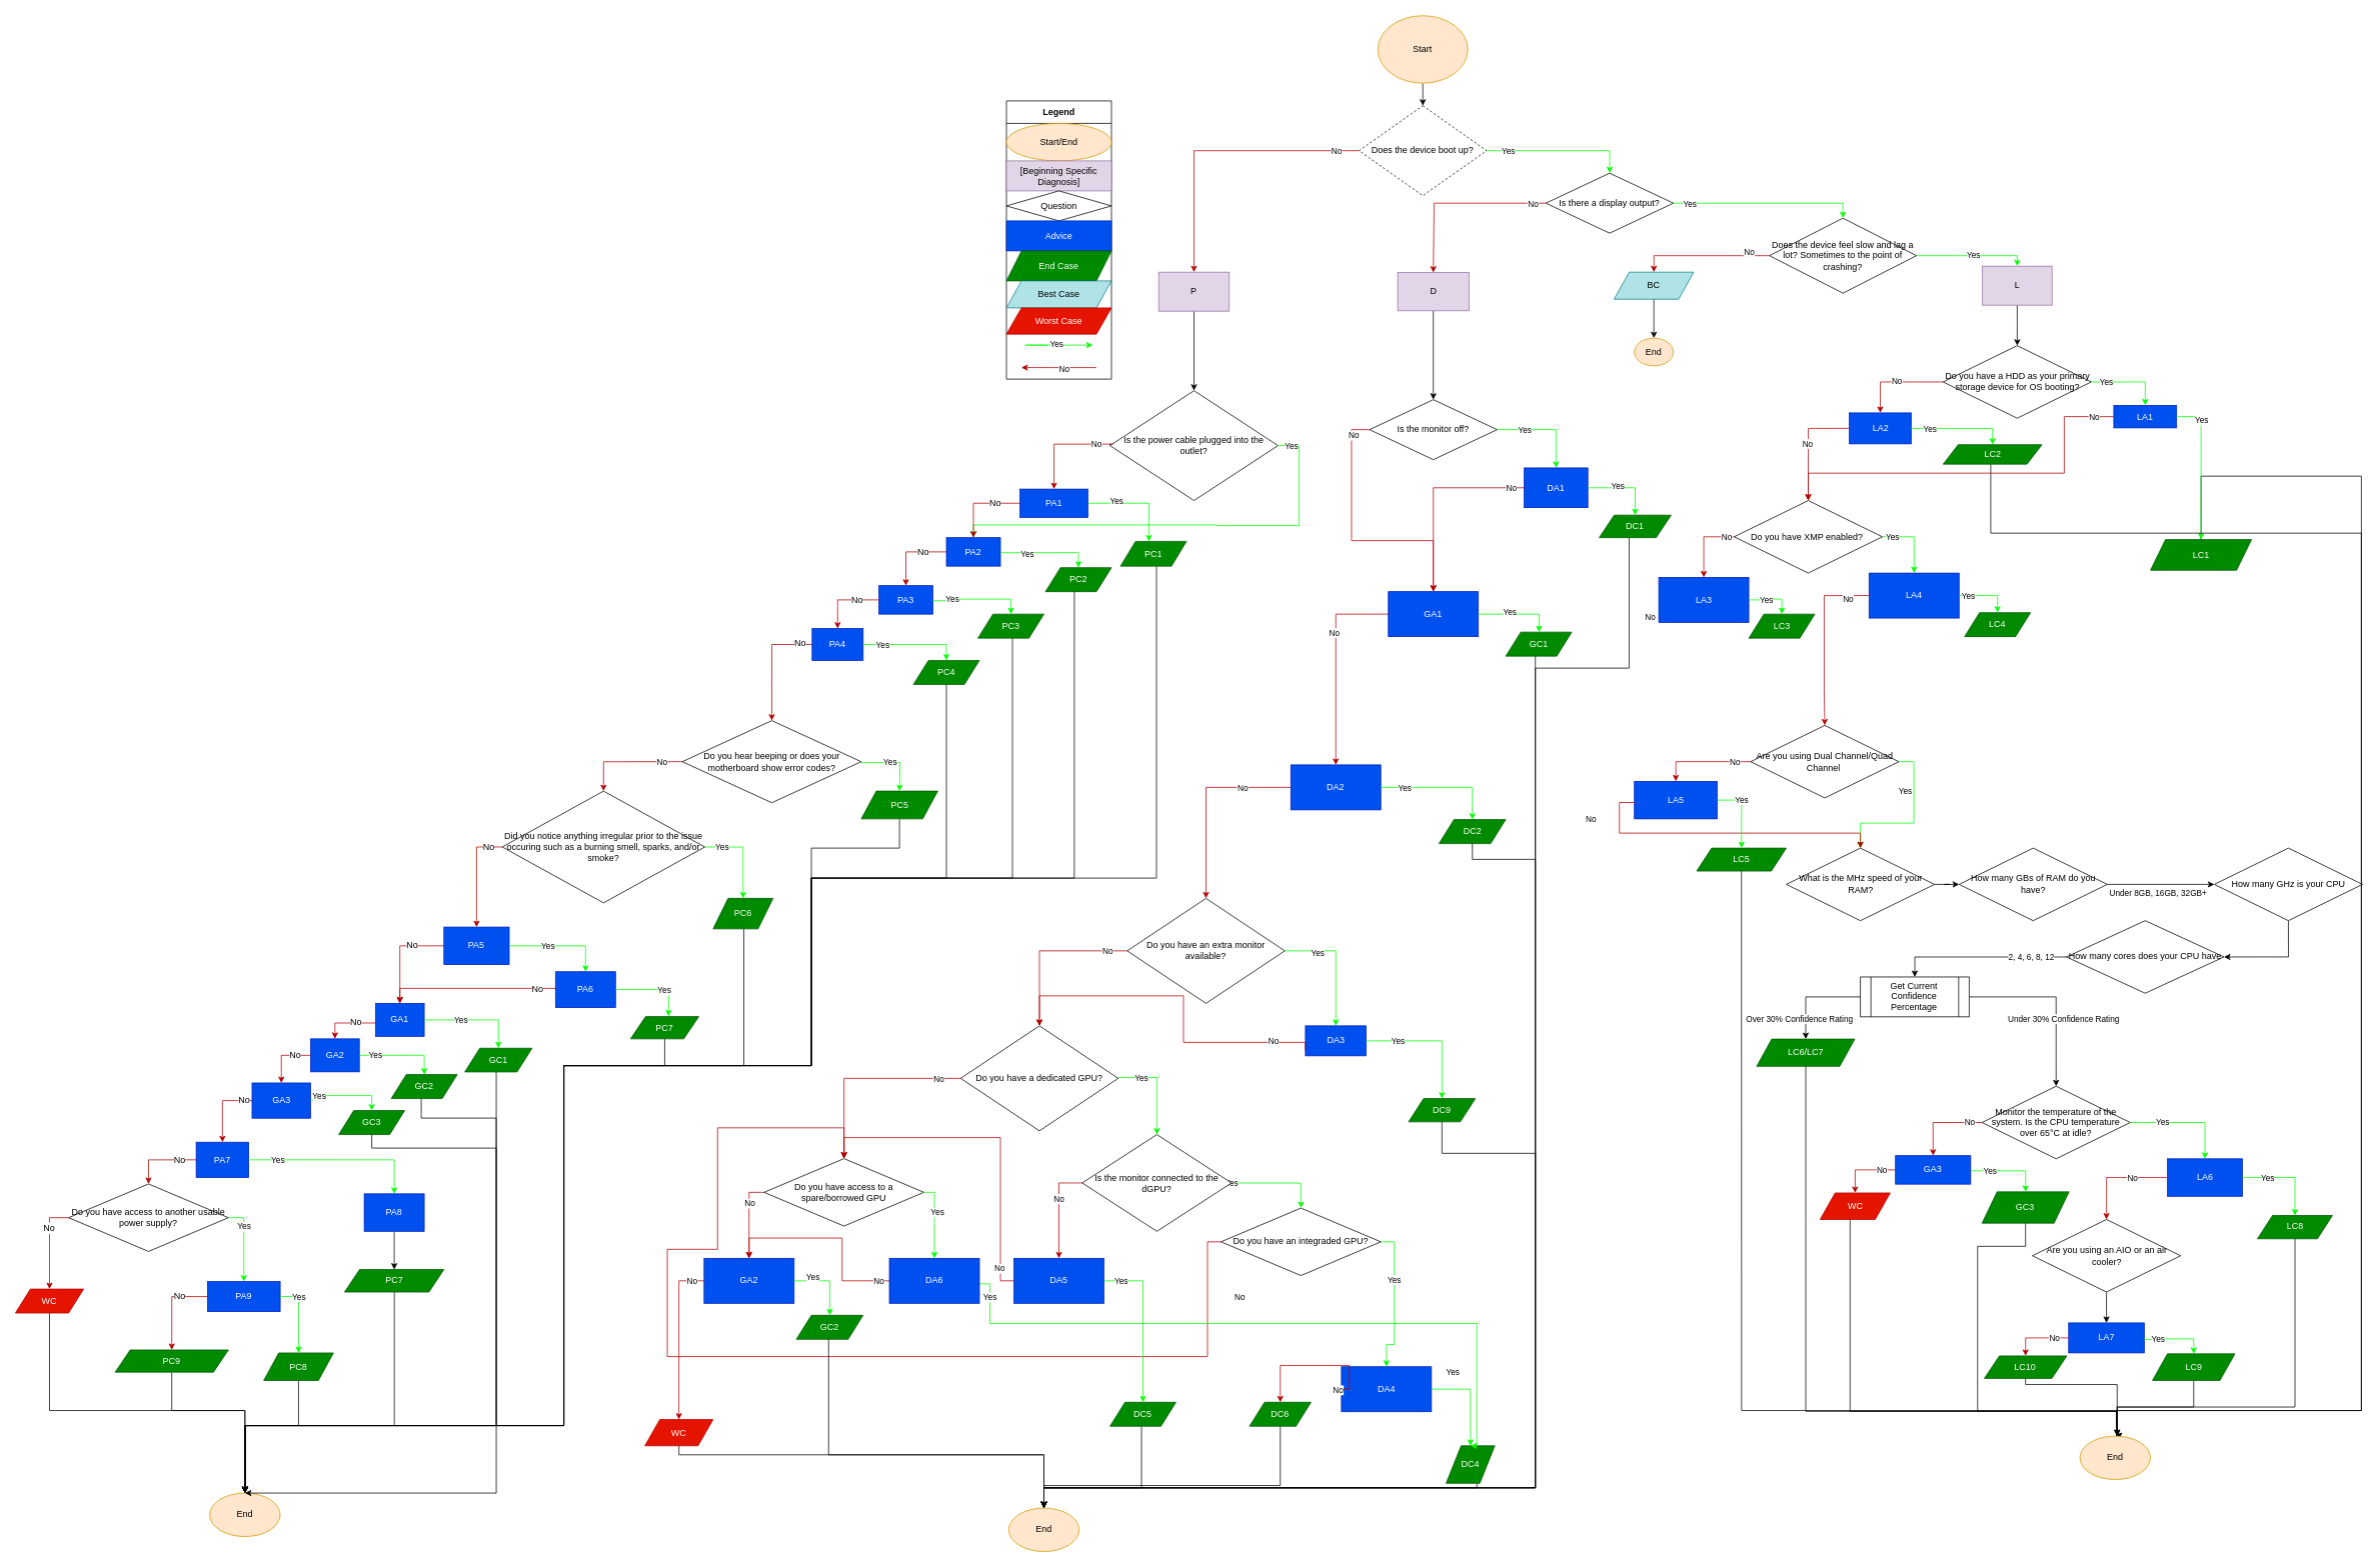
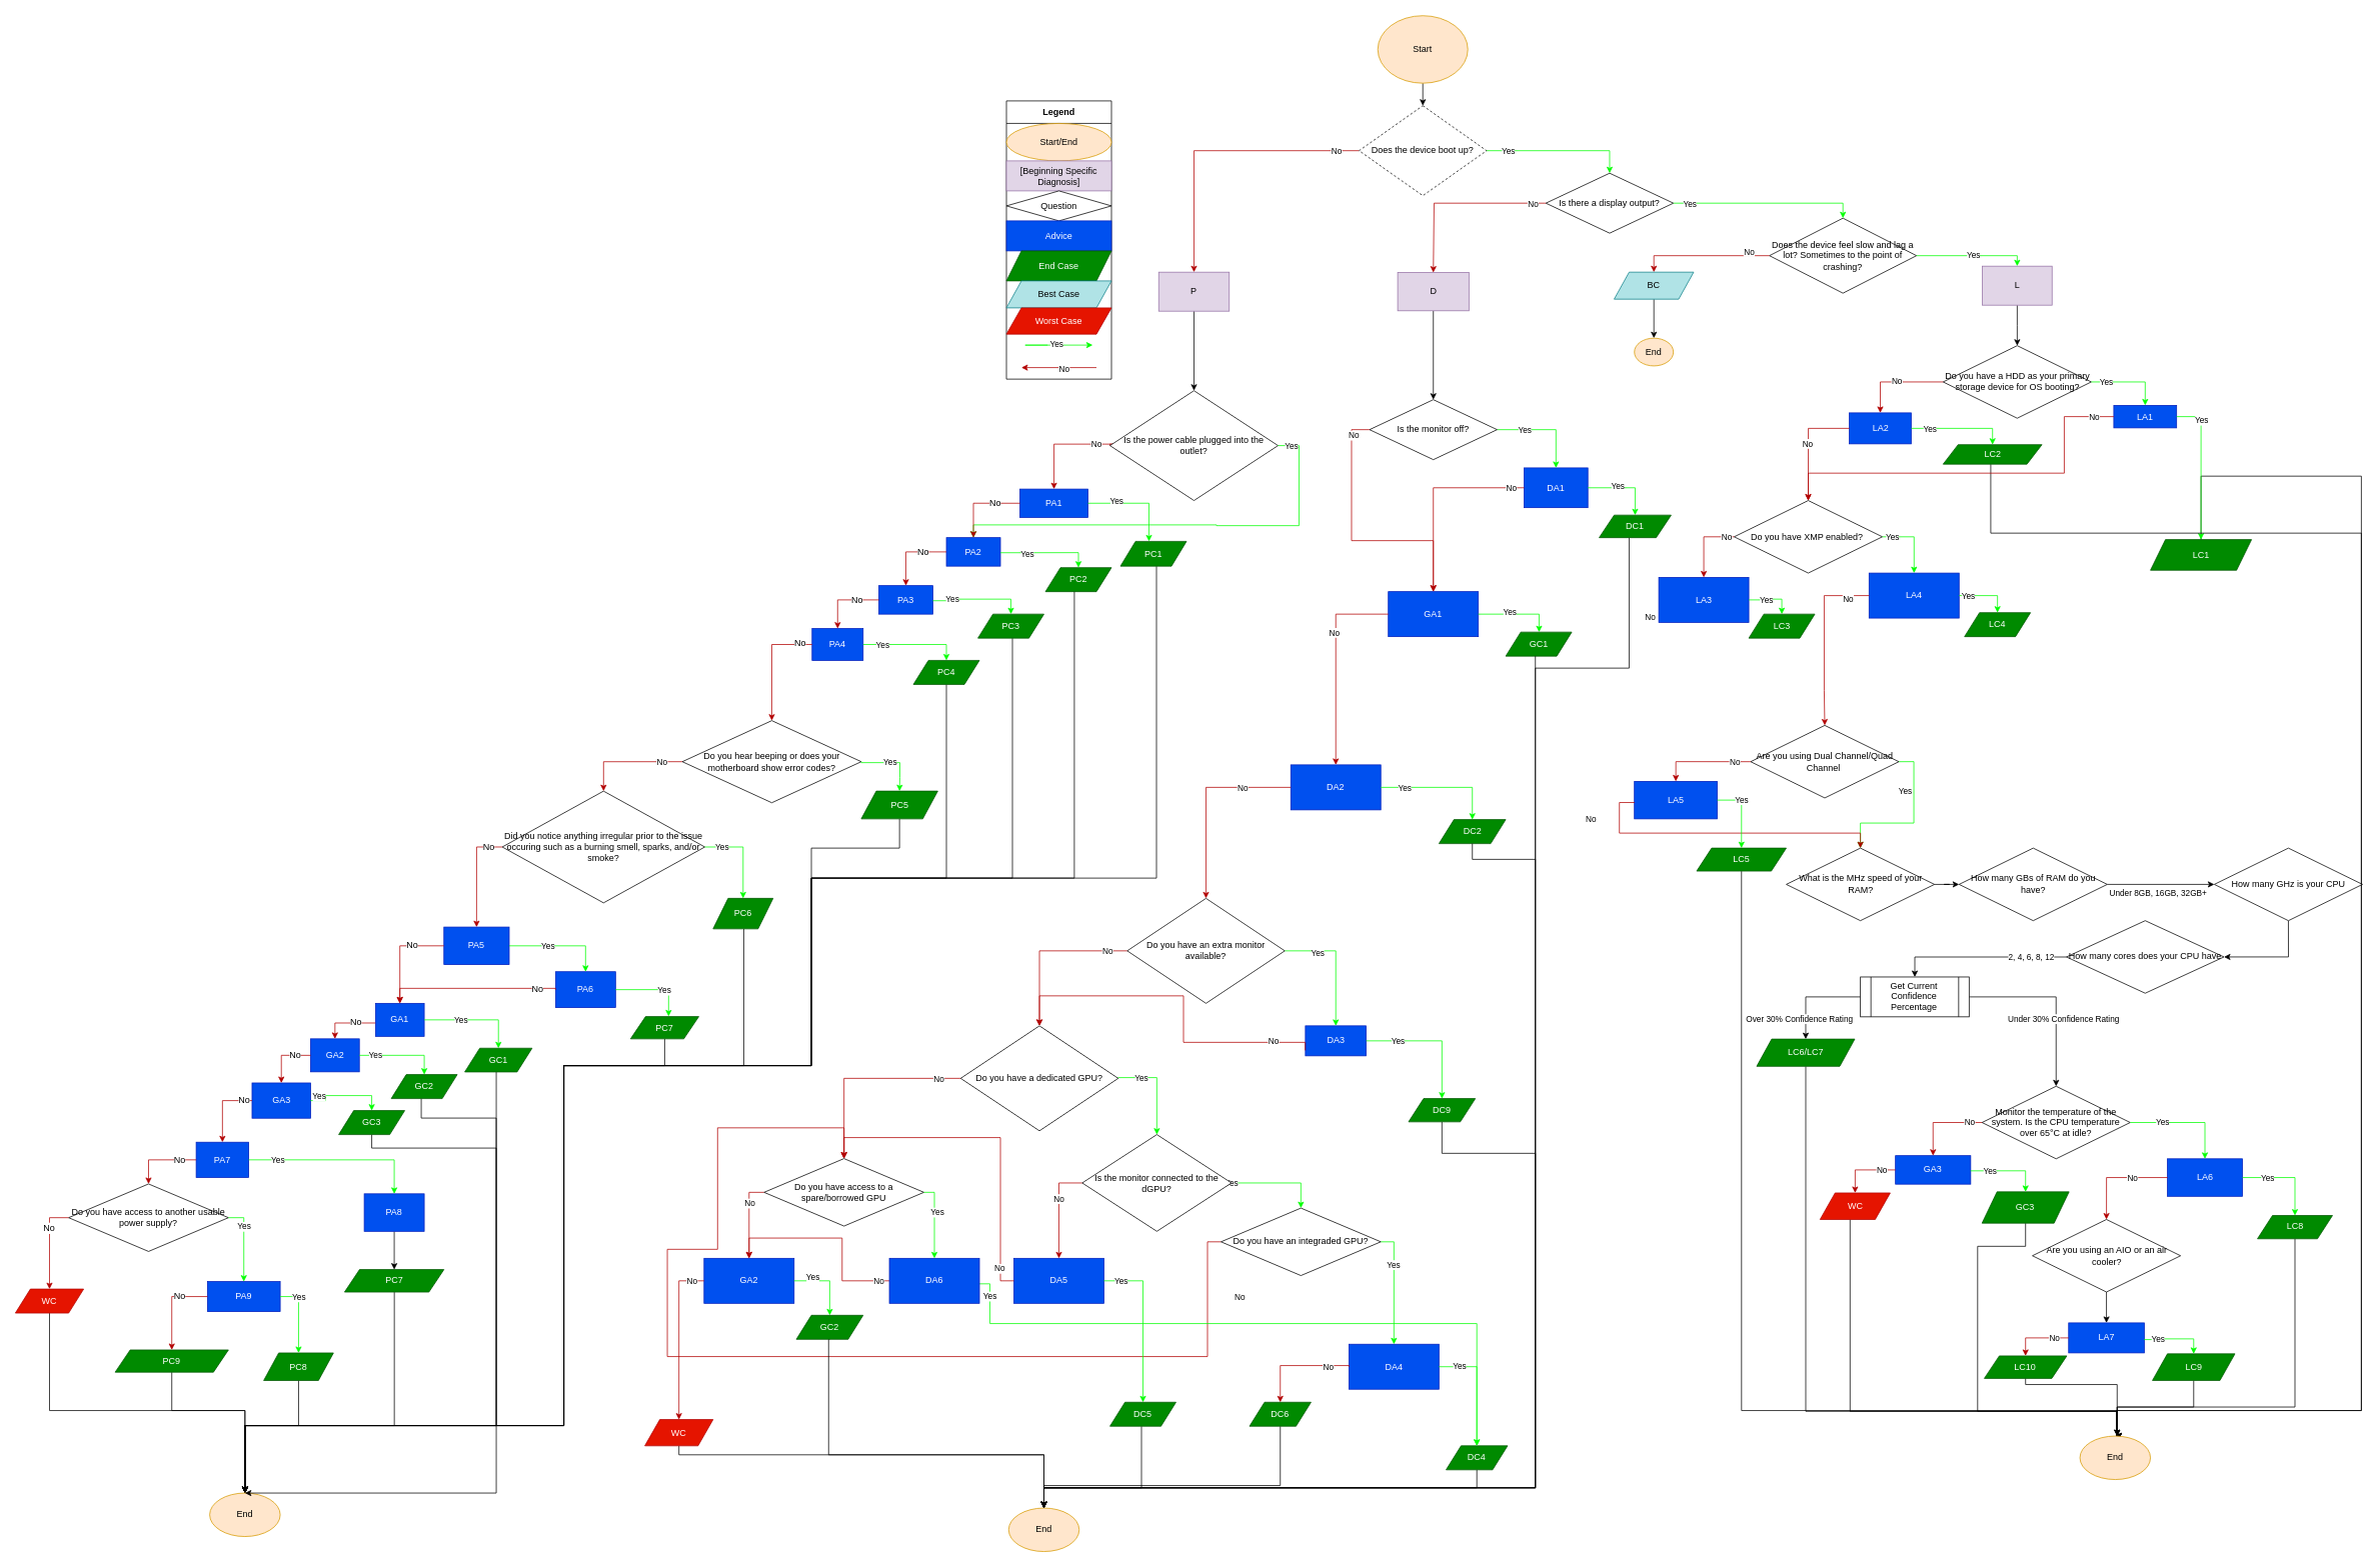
- <mxCell id="69" value="DA4" style="whiteSpace=wrap;html=1;fillColor=#0050ef;fontColor=#ffffff;strokeColor=#001DBC;" parent="1" vertex="1"><mxGeometry x="1787.5" y="1821.54" width="120" height="60" as="geometry" /></mxCell>
+ <mxCell id="69" value="DA4" style="whiteSpace=wrap;html=1;fillColor=#0050ef;fontColor=#ffffff;strokeColor=#001DBC;" parent="1" vertex="1"><mxGeometry x="1797.5" y="1791.54" width="120" height="60" as="geometry" /></mxCell>
- <mxCell id="73" value="DC4" style="shape=parallelogram;perimeter=parallelogramPerimeter;whiteSpace=wrap;html=1;fixedSize=1;fillColor=#008a00;strokeColor=#005700;fontColor=#ffffff;" parent="1" vertex="1"><mxGeometry x="1927" y="1927" width="65" height="50" as="geometry" /></mxCell>
+ <mxCell id="73" value="DC4" style="shape=parallelogram;perimeter=parallelogramPerimeter;whiteSpace=wrap;html=1;fixedSize=1;fillColor=#008a00;strokeColor=#005700;fontColor=#ffffff;" parent="1" vertex="1"><mxGeometry x="1927" y="1927" width="82" height="32" as="geometry" /></mxCell>
